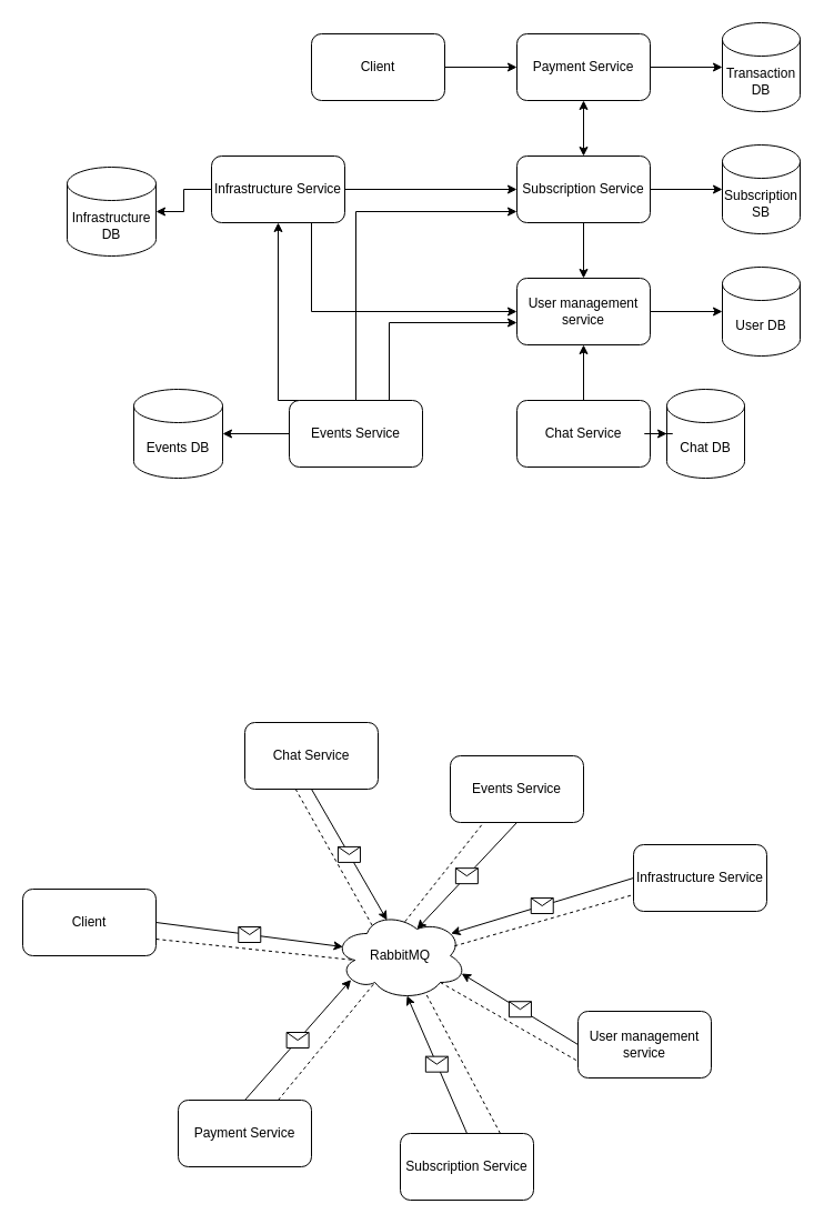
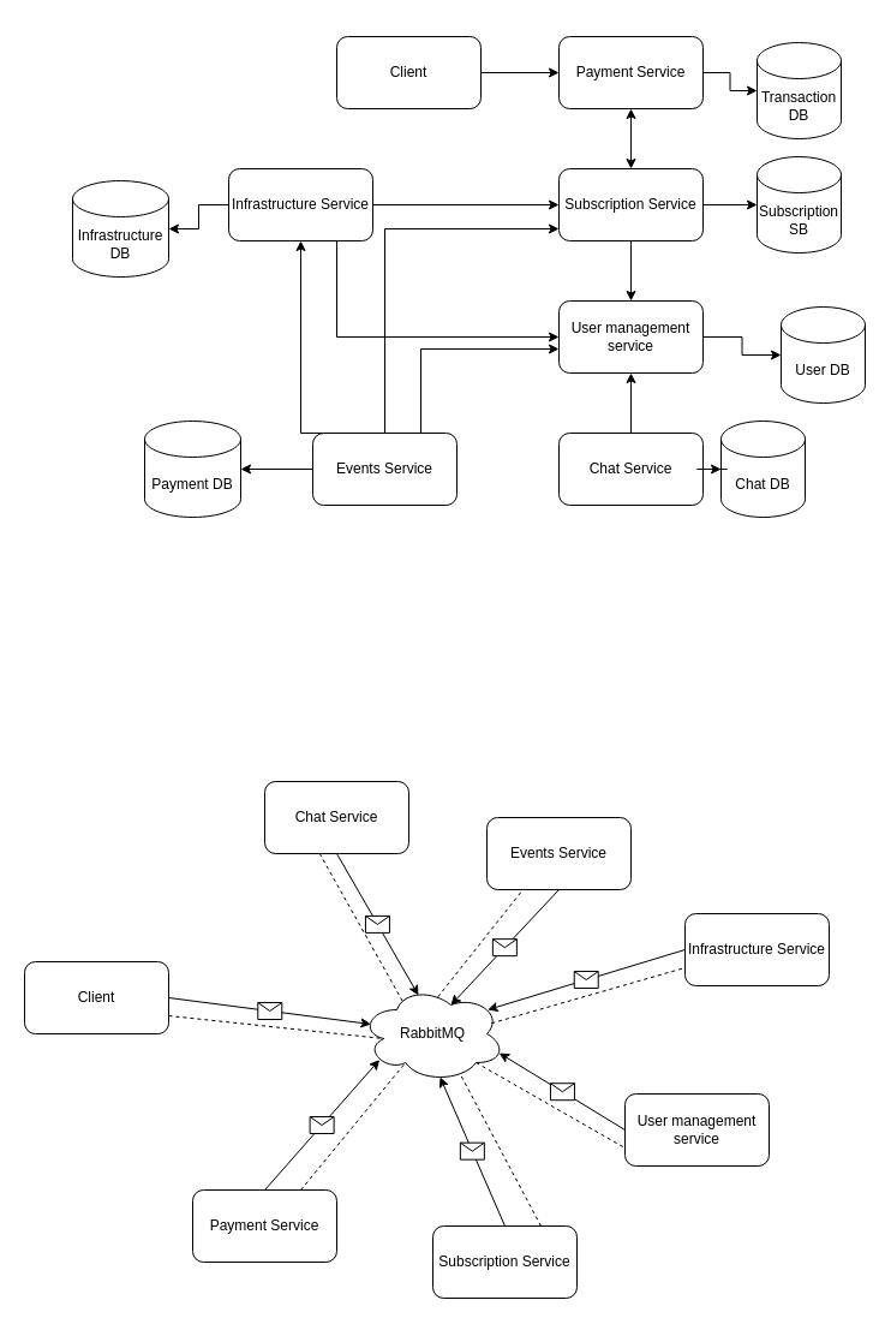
- <mxCell id="18" value="Transaction DB" style="shape=cylinder3;whiteSpace=wrap;html=1;boundedLbl=1;backgroundOutline=1;size=15;" vertex="1" parent="1"><mxGeometry x="650" y="20" width="70" height="80" as="geometry" /></mxCell>
+ <mxCell id="18" value="Transaction DB" style="shape=cylinder3;whiteSpace=wrap;html=1;boundedLbl=1;backgroundOutline=1;size=15;" vertex="1" parent="1"><mxGeometry x="630" y="35" width="70" height="80" as="geometry" /></mxCell>
- <mxCell id="16" value="Subscription SB" style="shape=cylinder3;whiteSpace=wrap;html=1;boundedLbl=1;backgroundOutline=1;size=15;" vertex="1" parent="1"><mxGeometry x="650" y="130" width="70" height="80" as="geometry" /></mxCell>
+ <mxCell id="16" value="Subscription SB" style="shape=cylinder3;whiteSpace=wrap;html=1;boundedLbl=1;backgroundOutline=1;size=15;" vertex="1" parent="1"><mxGeometry x="630" y="130" width="70" height="80" as="geometry" /></mxCell>
- <mxCell id="15" value="User DB" style="shape=cylinder3;whiteSpace=wrap;html=1;boundedLbl=1;backgroundOutline=1;size=15;" vertex="1" parent="1"><mxGeometry x="650" y="240" width="70" height="80" as="geometry" /></mxCell>
+ <mxCell id="15" value="User DB" style="shape=cylinder3;whiteSpace=wrap;html=1;boundedLbl=1;backgroundOutline=1;size=15;" vertex="1" parent="1"><mxGeometry x="650" y="255" width="70" height="80" as="geometry" /></mxCell>
- <mxCell id="20" value="Events DB" style="shape=cylinder3;whiteSpace=wrap;html=1;boundedLbl=1;backgroundOutline=1;size=15;" vertex="1" parent="1"><mxGeometry x="120" y="350" width="80" height="80" as="geometry" /></mxCell>
+ <mxCell id="20" value="Payment DB" style="shape=cylinder3;whiteSpace=wrap;html=1;boundedLbl=1;backgroundOutline=1;size=15;" vertex="1" parent="1"><mxGeometry x="120" y="350" width="80" height="80" as="geometry" /></mxCell>
